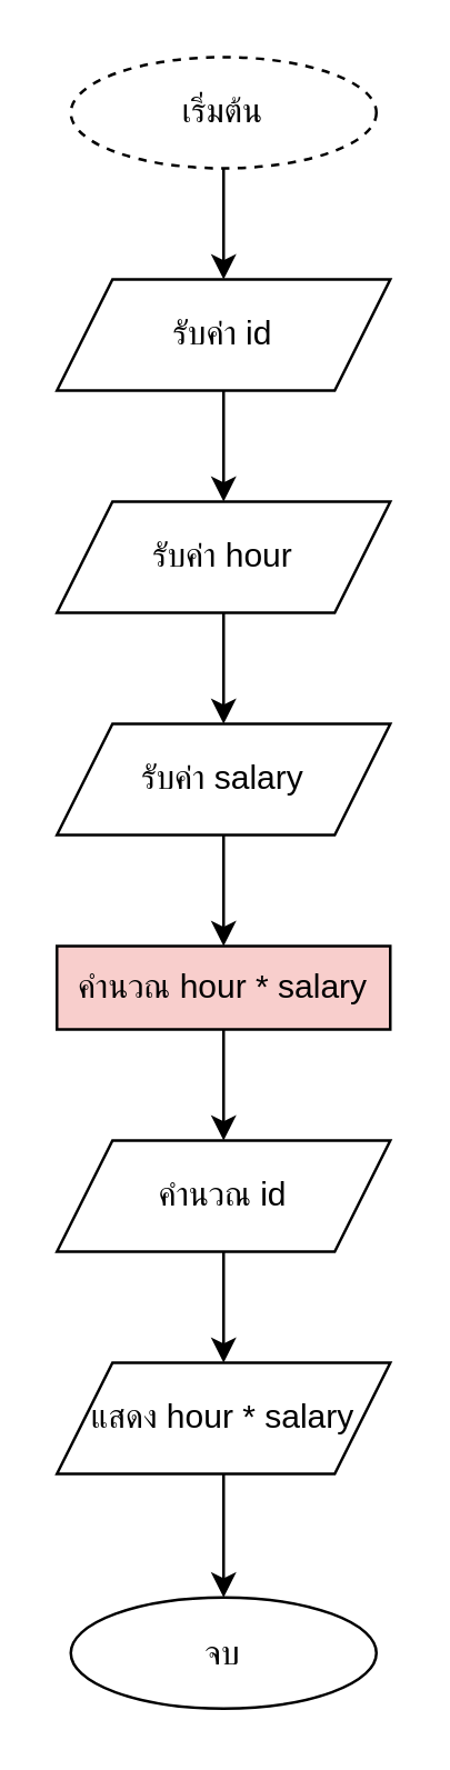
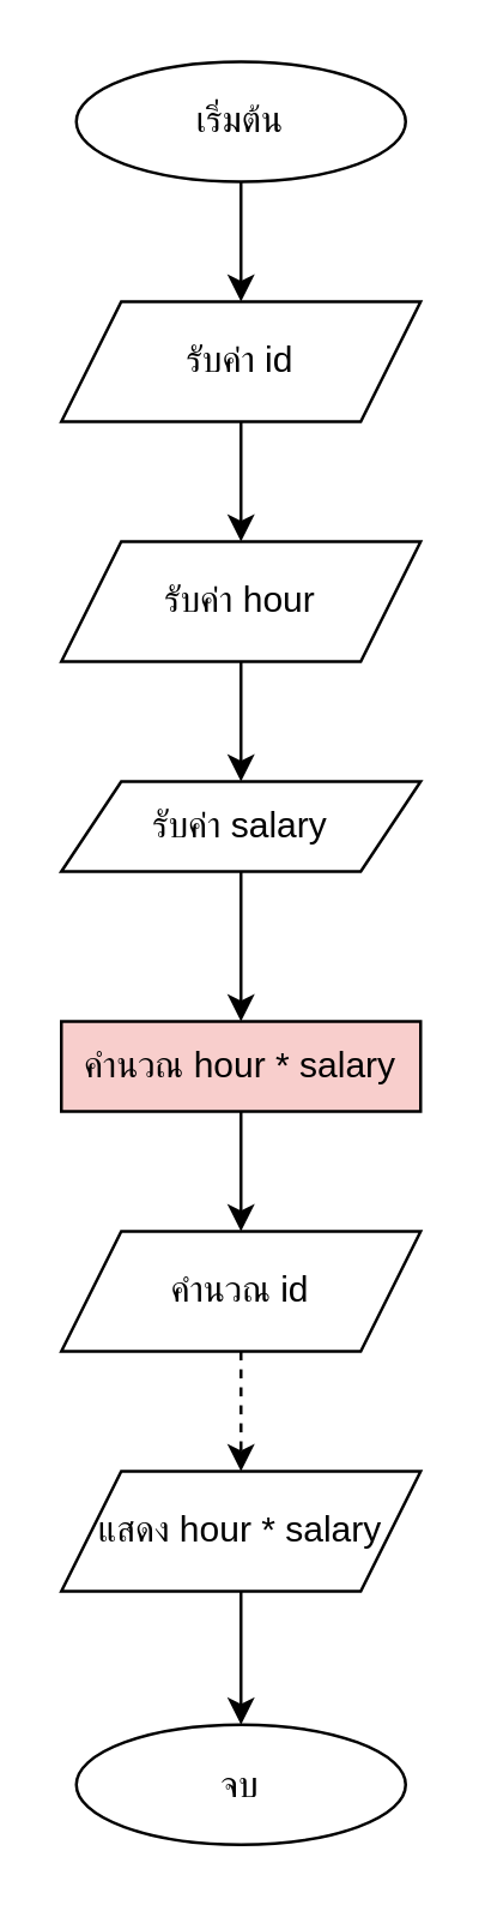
- <mxCell id="3" value="เริ่มต้น" style="ellipse;whiteSpace=wrap;html=1;dashed=1;" vertex="1" parent="1"><mxGeometry x="25" y="20" width="110" height="40" as="geometry" /></mxCell>
+ <mxCell id="3" value="เริ่มต้น" style="ellipse;whiteSpace=wrap;html=1;" vertex="1" parent="1"><mxGeometry x="25" y="20" width="110" height="40" as="geometry" /></mxCell>
- <mxCell id="9" value="รับค่า salary" style="shape=parallelogram;perimeter=parallelogramPerimeter;whiteSpace=wrap;html=1;fixedSize=1;" vertex="1" parent="1"><mxGeometry x="20" y="260" width="120" height="40" as="geometry" /></mxCell>
+ <mxCell id="9" value="รับค่า salary" style="shape=parallelogram;perimeter=parallelogramPerimeter;whiteSpace=wrap;html=1;fixedSize=1;" vertex="1" parent="1"><mxGeometry x="20" y="260" width="120" height="30" as="geometry" /></mxCell>
- <mxCell id="12" value="" style="edgeStyle=orthogonalEdgeStyle;rounded=0;orthogonalLoop=1;jettySize=auto;html=1;" edge="1" parent="1" source="13" target="15"><mxGeometry relative="1" as="geometry" /></mxCell>
+ <mxCell id="12" value="" style="edgeStyle=orthogonalEdgeStyle;rounded=0;orthogonalLoop=1;jettySize=auto;html=1;dashed=1;" edge="1" parent="1" source="13" target="15"><mxGeometry relative="1" as="geometry" /></mxCell>
